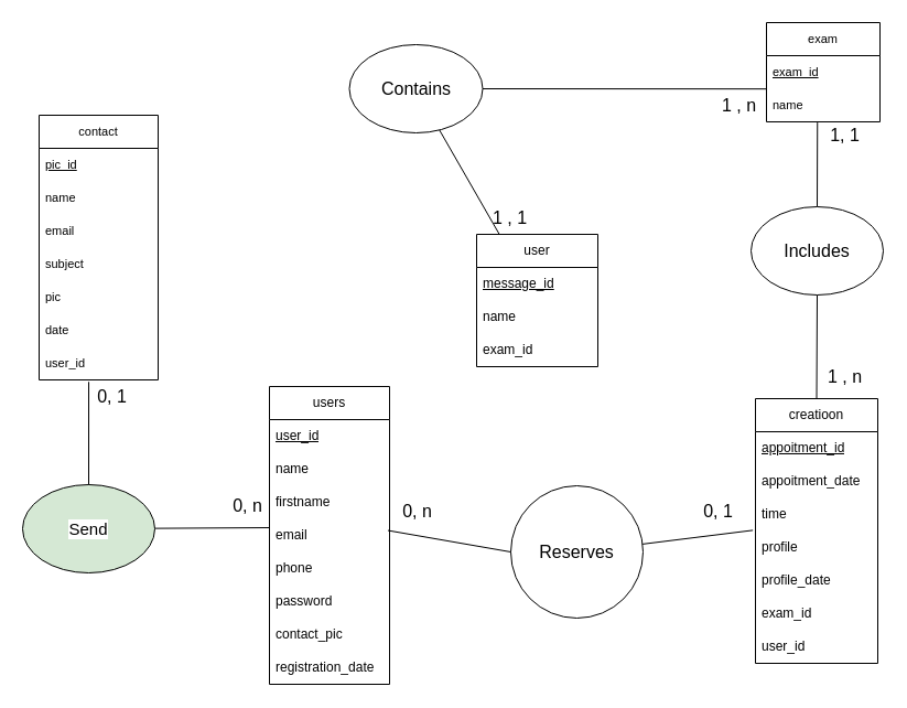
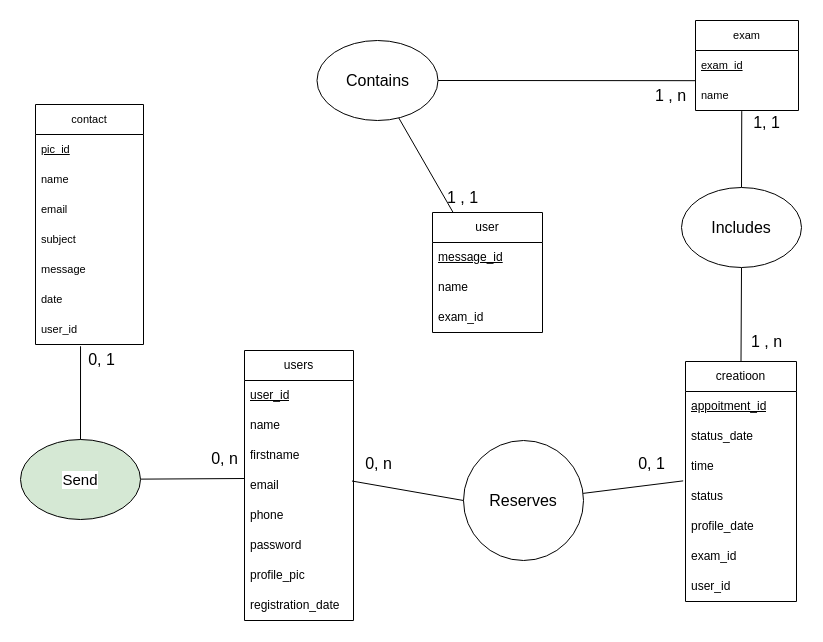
- <mxCell id="32" value="pic" style="text;strokeColor=none;fillColor=none;align=left;verticalAlign=middle;spacingLeft=4;spacingRight=4;overflow=hidden;points=[[0,0.5],[1,0.5]];portConstraint=eastwest;rotatable=0;whiteSpace=wrap;html=1;fontFamily=Helvetica;fontSize=11;fontColor=default;labelBackgroundColor=default;" parent="27" vertex="1"><mxGeometry y="150" width="108" height="30" as="geometry" /></mxCell>
+ <mxCell id="32" value="message" style="text;strokeColor=none;fillColor=none;align=left;verticalAlign=middle;spacingLeft=4;spacingRight=4;overflow=hidden;points=[[0,0.5],[1,0.5]];portConstraint=eastwest;rotatable=0;whiteSpace=wrap;html=1;fontFamily=Helvetica;fontSize=11;fontColor=default;labelBackgroundColor=default;" parent="27" vertex="1"><mxGeometry y="150" width="108" height="30" as="geometry" /></mxCell>
- <mxCell id="13" value="appoitment_date" style="text;strokeColor=none;fillColor=none;align=left;verticalAlign=middle;spacingLeft=4;spacingRight=4;overflow=hidden;points=[[0,0.5],[1,0.5]];portConstraint=eastwest;rotatable=0;whiteSpace=wrap;html=1;" parent="11" vertex="1"><mxGeometry y="60" width="111" height="30" as="geometry" /></mxCell>
+ <mxCell id="13" value="status_date" style="text;strokeColor=none;fillColor=none;align=left;verticalAlign=middle;spacingLeft=4;spacingRight=4;overflow=hidden;points=[[0,0.5],[1,0.5]];portConstraint=eastwest;rotatable=0;whiteSpace=wrap;html=1;" parent="11" vertex="1"><mxGeometry y="60" width="111" height="30" as="geometry" /></mxCell>
- <mxCell id="15" value="profile" style="text;strokeColor=none;fillColor=none;align=left;verticalAlign=middle;spacingLeft=4;spacingRight=4;overflow=hidden;points=[[0,0.5],[1,0.5]];portConstraint=eastwest;rotatable=0;whiteSpace=wrap;html=1;" parent="11" vertex="1"><mxGeometry y="120" width="111" height="30" as="geometry" /></mxCell>
+ <mxCell id="15" value="status" style="text;strokeColor=none;fillColor=none;align=left;verticalAlign=middle;spacingLeft=4;spacingRight=4;overflow=hidden;points=[[0,0.5],[1,0.5]];portConstraint=eastwest;rotatable=0;whiteSpace=wrap;html=1;" parent="11" vertex="1"><mxGeometry y="120" width="111" height="30" as="geometry" /></mxCell>
- <mxCell id="9" value="contact_pic" style="text;strokeColor=none;fillColor=none;align=left;verticalAlign=middle;spacingLeft=4;spacingRight=4;overflow=hidden;points=[[0,0.5],[1,0.5]];portConstraint=eastwest;rotatable=0;whiteSpace=wrap;html=1;" parent="2" vertex="1"><mxGeometry y="210" width="109" height="30" as="geometry" /></mxCell>
+ <mxCell id="9" value="profile_pic" style="text;strokeColor=none;fillColor=none;align=left;verticalAlign=middle;spacingLeft=4;spacingRight=4;overflow=hidden;points=[[0,0.5],[1,0.5]];portConstraint=eastwest;rotatable=0;whiteSpace=wrap;html=1;" parent="2" vertex="1"><mxGeometry y="210" width="109" height="30" as="geometry" /></mxCell>
